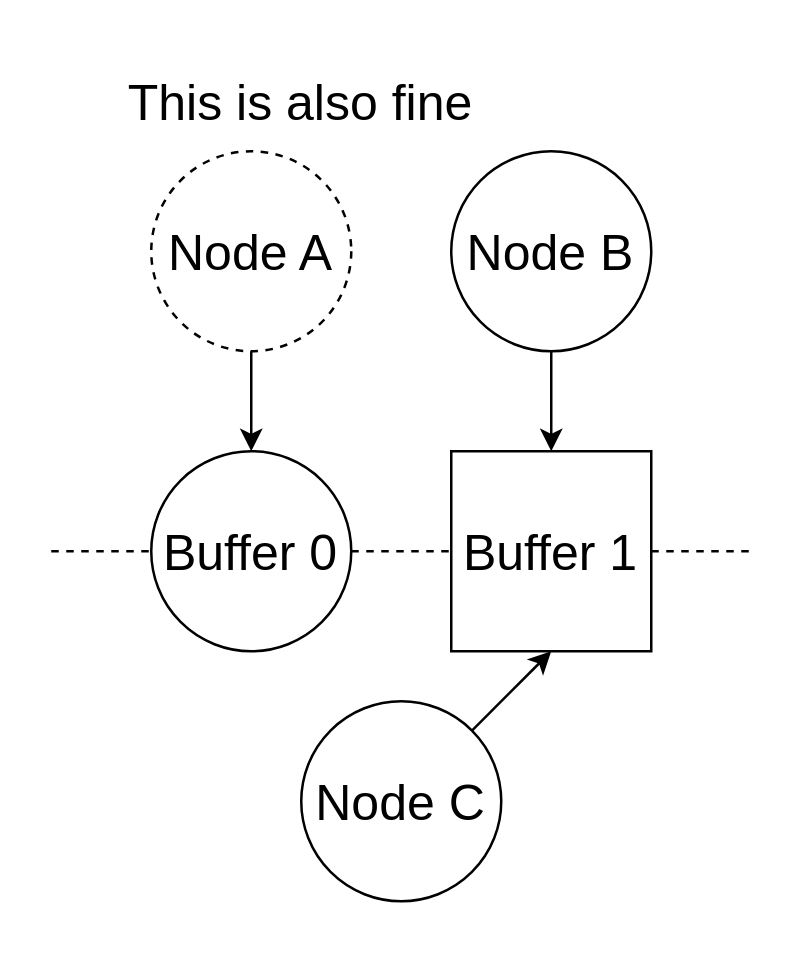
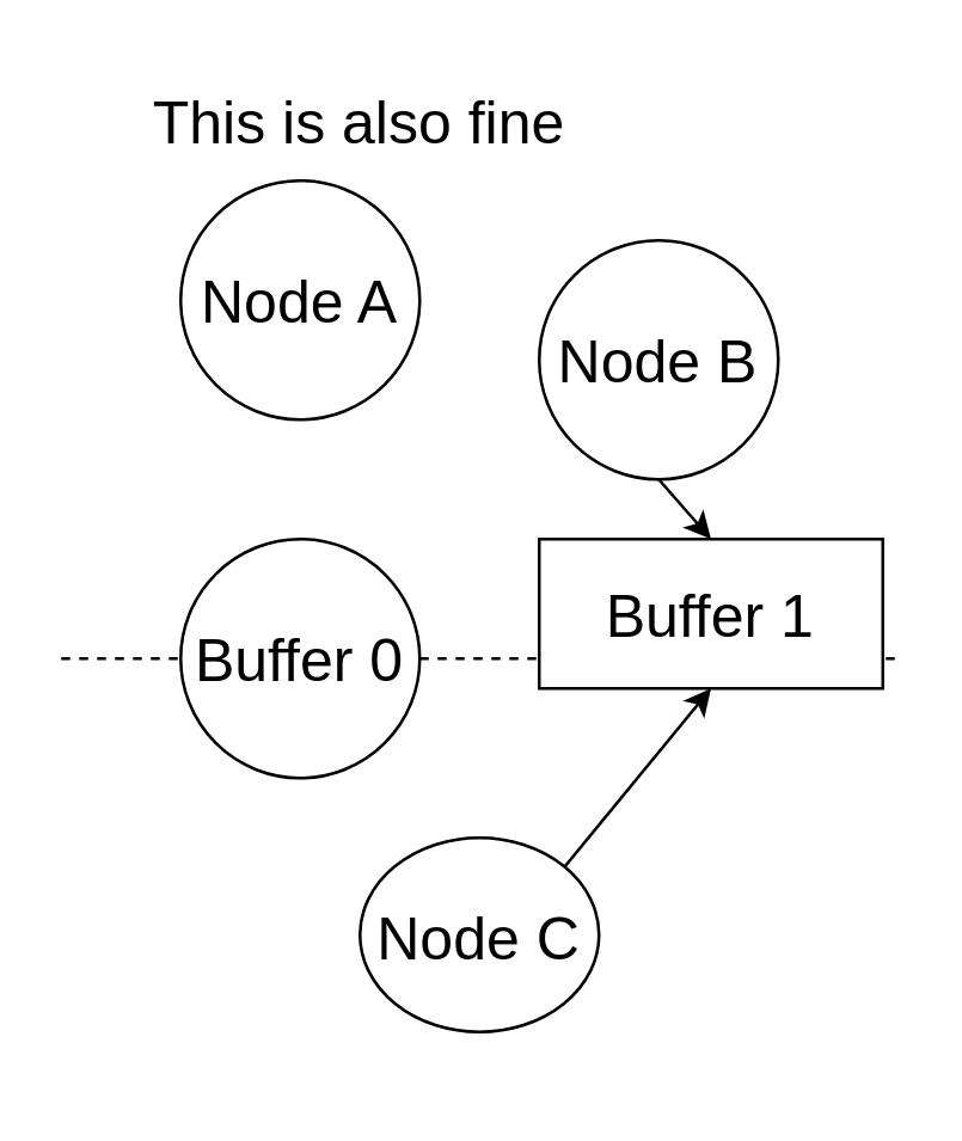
- <mxCell id="8" value="&lt;font style=&quot;font-size: 20px;&quot;&gt;Node A&lt;/font&gt;" style="ellipse;whiteSpace=wrap;html=1;aspect=fixed;dashed=1;" vertex="1" parent="1"><mxGeometry x="60" y="60" width="80" height="80" as="geometry" /></mxCell>
+ <mxCell id="8" value="&lt;font style=&quot;font-size: 20px;&quot;&gt;Node A&lt;/font&gt;" style="ellipse;whiteSpace=wrap;html=1;aspect=fixed;" vertex="1" parent="1"><mxGeometry x="60" y="60" width="80" height="80" as="geometry" /></mxCell>
- <mxCell id="9" value="&lt;font style=&quot;font-size: 20px;&quot;&gt;Node B&lt;br&gt;&lt;/font&gt;" style="ellipse;whiteSpace=wrap;html=1;aspect=fixed;" vertex="1" parent="1"><mxGeometry x="180" y="60" width="80" height="80" as="geometry" /></mxCell>
+ <mxCell id="9" value="&lt;font style=&quot;font-size: 20px;&quot;&gt;Node B&lt;br&gt;&lt;/font&gt;" style="ellipse;whiteSpace=wrap;html=1;aspect=fixed;" vertex="1" parent="1"><mxGeometry x="180" y="80" width="80" height="80" as="geometry" /></mxCell>
- <mxCell id="11" value="" style="endArrow=classic;html=1;rounded=0;exitX=0.5;exitY=1;exitDx=0;exitDy=0;entryX=0.5;entryY=0;entryDx=0;entryDy=0;" edge="1" parent="1" source="8" target="4"><mxGeometry width="50" height="50" relative="1" as="geometry"><mxPoint x="110" y="170" as="sourcePoint" /><mxPoint x="160" y="120" as="targetPoint" /></mxGeometry></mxCell>
- <mxCell id="5" value="&lt;font style=&quot;font-size: 20px;&quot;&gt;Buffer 1&lt;br&gt;&lt;/font&gt;" style="whiteSpace=wrap;html=1;aspect=fixed;" vertex="1" parent="1"><mxGeometry x="180" y="180" width="80" height="80" as="geometry" /></mxCell>
+ <mxCell id="5" value="&lt;font style=&quot;font-size: 20px;&quot;&gt;Buffer 1&lt;br&gt;&lt;/font&gt;" style="whiteSpace=wrap;html=1;aspect=fixed;" vertex="1" parent="1"><mxGeometry x="180" y="180" width="115" height="50" as="geometry" /></mxCell>
- <mxCell id="6" value="&lt;font style=&quot;font-size: 20px;&quot;&gt;Node C&lt;br&gt;&lt;/font&gt;" style="ellipse;whiteSpace=wrap;html=1;aspect=fixed;" vertex="1" parent="1"><mxGeometry x="120" y="280" width="80" height="80" as="geometry" /></mxCell>
+ <mxCell id="6" value="&lt;font style=&quot;font-size: 20px;&quot;&gt;Node C&lt;br&gt;&lt;/font&gt;" style="ellipse;whiteSpace=wrap;html=1;aspect=fixed;" vertex="1" parent="1"><mxGeometry x="120" y="280" width="80" height="65" as="geometry" /></mxCell>
